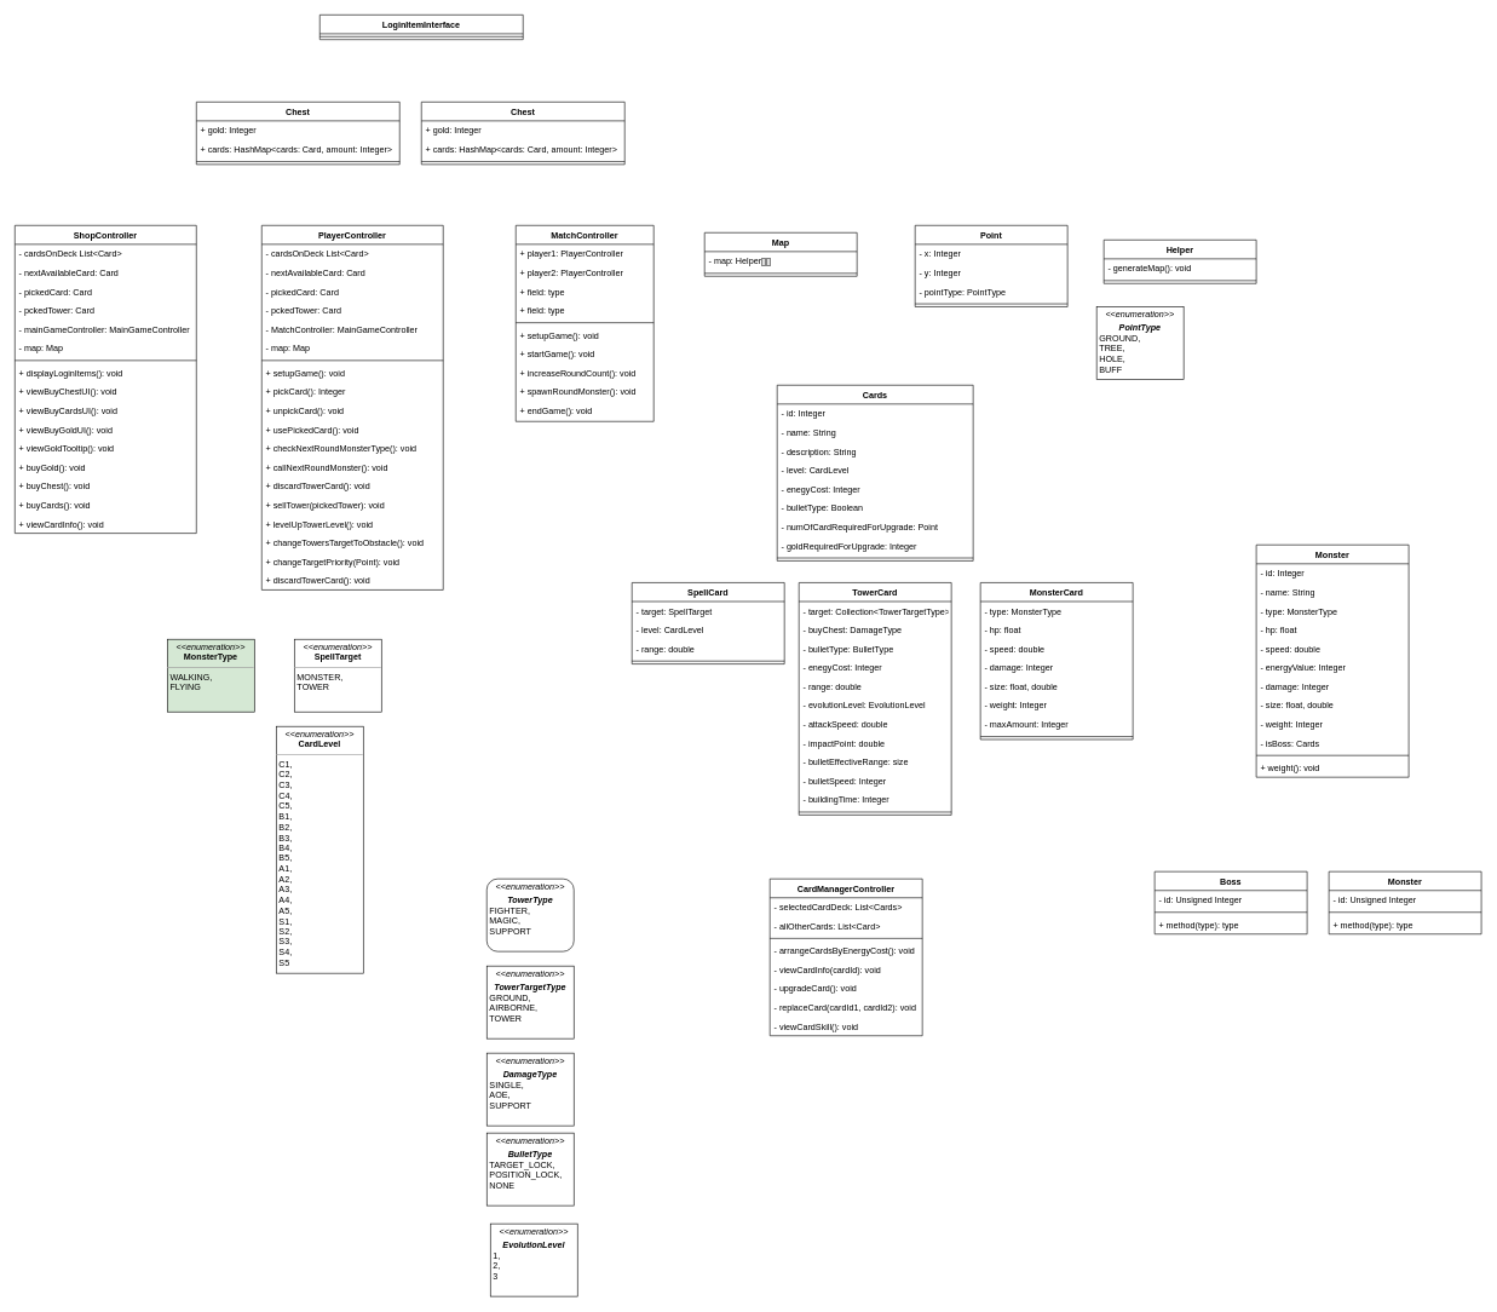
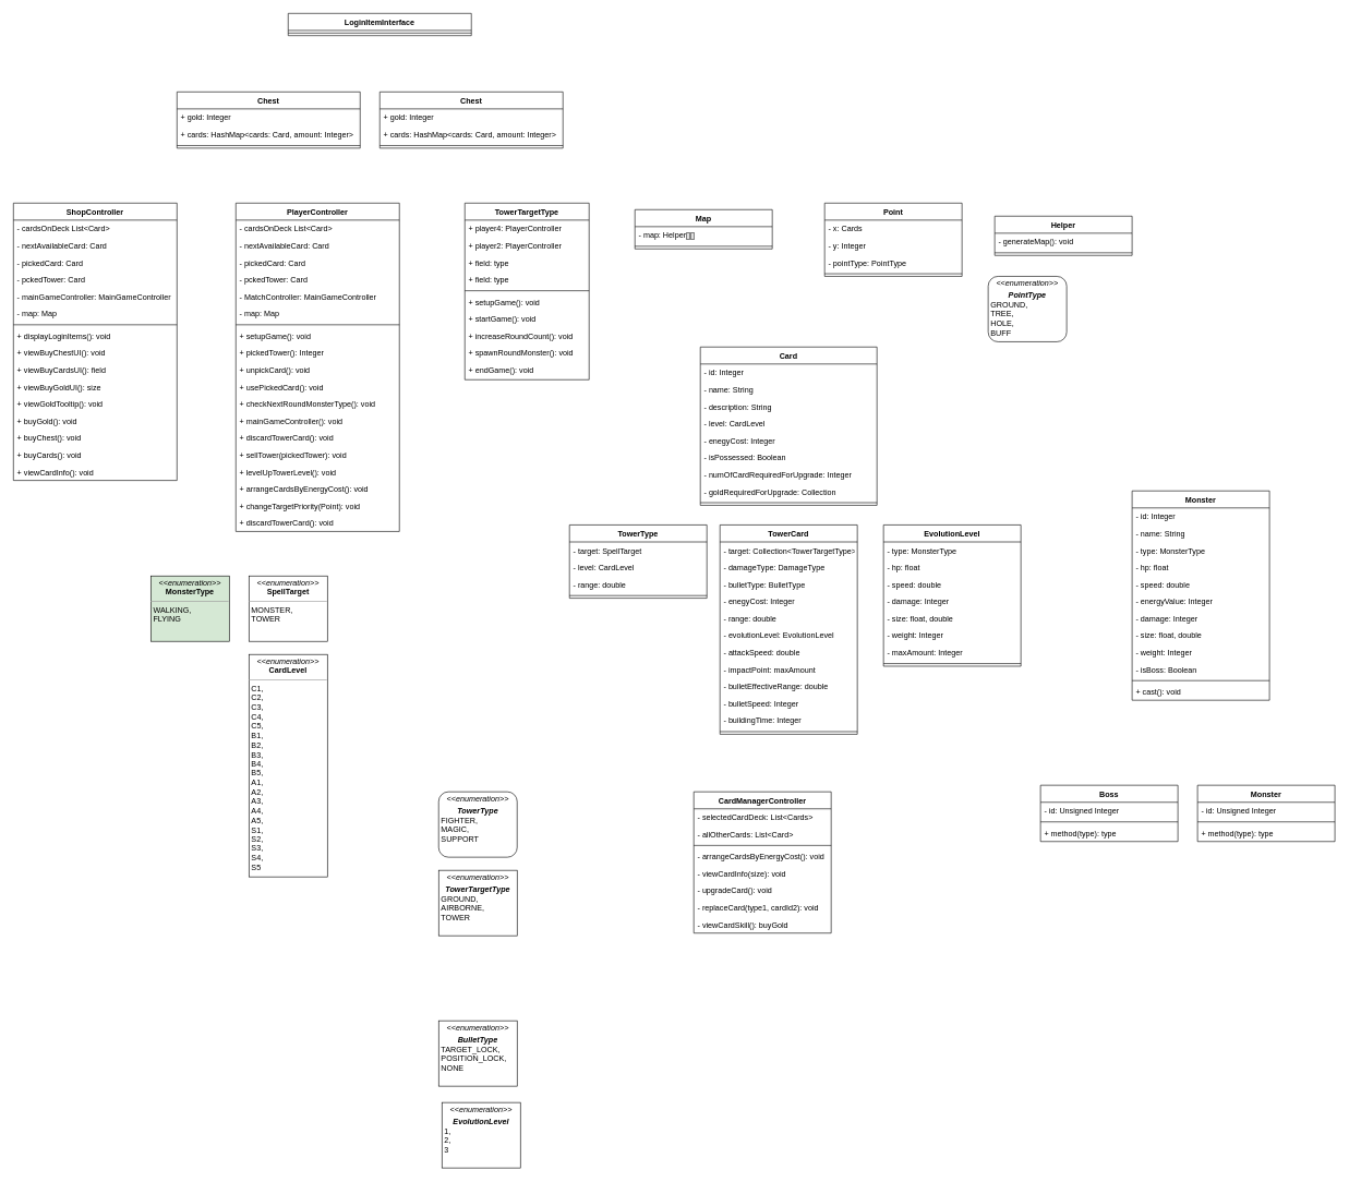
- <mxCell id="45" value="MatchController" style="swimlane;fontStyle=1;align=center;verticalAlign=top;childLayout=stackLayout;horizontal=1;startSize=26;horizontalStack=0;resizeParent=1;resizeParentMax=0;resizeLast=0;collapsible=1;marginBottom=0;" vertex="1" parent="1"><mxGeometry x="710" y="310" width="190" height="270" as="geometry" /></mxCell>
+ <mxCell id="45" value="TowerTargetType" style="swimlane;fontStyle=1;align=center;verticalAlign=top;childLayout=stackLayout;horizontal=1;startSize=26;horizontalStack=0;resizeParent=1;resizeParentMax=0;resizeLast=0;collapsible=1;marginBottom=0;" vertex="1" parent="1"><mxGeometry x="710" y="310" width="190" height="270" as="geometry" /></mxCell>
- <mxCell id="46" value="+ player1: PlayerController" style="text;strokeColor=none;fillColor=none;align=left;verticalAlign=top;spacingLeft=4;spacingRight=4;overflow=hidden;rotatable=0;points=[[0,0.5],[1,0.5]];portConstraint=eastwest;" vertex="1" parent="45"><mxGeometry y="26" width="190" height="26" as="geometry" /></mxCell>
+ <mxCell id="46" value="+ player4: PlayerController" style="text;strokeColor=none;fillColor=none;align=left;verticalAlign=top;spacingLeft=4;spacingRight=4;overflow=hidden;rotatable=0;points=[[0,0.5],[1,0.5]];portConstraint=eastwest;" vertex="1" parent="45"><mxGeometry y="26" width="190" height="26" as="geometry" /></mxCell>
- <mxCell id="103" value="- x: Integer" style="text;strokeColor=none;fillColor=none;align=left;verticalAlign=top;spacingLeft=4;spacingRight=4;overflow=hidden;rotatable=0;points=[[0,0.5],[1,0.5]];portConstraint=eastwest;" vertex="1" parent="102"><mxGeometry y="26" width="210" height="26" as="geometry" /></mxCell>
+ <mxCell id="103" value="- x: Cards" style="text;strokeColor=none;fillColor=none;align=left;verticalAlign=top;spacingLeft=4;spacingRight=4;overflow=hidden;rotatable=0;points=[[0,0.5],[1,0.5]];portConstraint=eastwest;" vertex="1" parent="102"><mxGeometry y="26" width="210" height="26" as="geometry" /></mxCell>
- <mxCell id="110" value="&lt;p style=&quot;margin:0px;margin-top:4px;text-align:center;&quot;&gt;&lt;i&gt;&amp;lt;&amp;lt;enumeration&amp;gt;&amp;gt;&lt;/i&gt;&lt;br&gt;&lt;/p&gt;&lt;p style=&quot;margin:0px;margin-top:4px;text-align:center;&quot;&gt;&lt;b&gt;&lt;i&gt;PointType&lt;/i&gt;&lt;/b&gt;&lt;/p&gt;&lt;p style=&quot;margin:0px;margin-left:4px;&quot;&gt;GROUND,&lt;/p&gt;&lt;p style=&quot;margin:0px;margin-left:4px;&quot;&gt;TREE,&lt;/p&gt;&lt;p style=&quot;margin:0px;margin-left:4px;&quot;&gt;HOLE,&amp;nbsp;&lt;/p&gt;&lt;p style=&quot;margin:0px;margin-left:4px;&quot;&gt;BUFF&lt;/p&gt;" style="verticalAlign=top;align=left;overflow=fill;fontSize=12;fontFamily=Helvetica;html=1;" vertex="1" parent="1"><mxGeometry x="1510" y="422" width="120" height="100" as="geometry" /></mxCell>
+ <mxCell id="110" value="&lt;p style=&quot;margin:0px;margin-top:4px;text-align:center;&quot;&gt;&lt;i&gt;&amp;lt;&amp;lt;enumeration&amp;gt;&amp;gt;&lt;/i&gt;&lt;br&gt;&lt;/p&gt;&lt;p style=&quot;margin:0px;margin-top:4px;text-align:center;&quot;&gt;&lt;b&gt;&lt;i&gt;PointType&lt;/i&gt;&lt;/b&gt;&lt;/p&gt;&lt;p style=&quot;margin:0px;margin-left:4px;&quot;&gt;GROUND,&lt;/p&gt;&lt;p style=&quot;margin:0px;margin-left:4px;&quot;&gt;TREE,&lt;/p&gt;&lt;p style=&quot;margin:0px;margin-left:4px;&quot;&gt;HOLE,&amp;nbsp;&lt;/p&gt;&lt;p style=&quot;margin:0px;margin-left:4px;&quot;&gt;BUFF&lt;/p&gt;" style="verticalAlign=top;align=left;overflow=fill;fontSize=12;fontFamily=Helvetica;html=1;rounded=1;" vertex="1" parent="1"><mxGeometry x="1510" y="422" width="120" height="100" as="geometry" /></mxCell>
- <mxCell id="65" value="+ pickCard(): Integer" style="text;strokeColor=none;fillColor=none;align=left;verticalAlign=top;spacingLeft=4;spacingRight=4;overflow=hidden;rotatable=0;points=[[0,0.5],[1,0.5]];portConstraint=eastwest;" vertex="1" parent="56"><mxGeometry y="216" width="250" height="26" as="geometry" /></mxCell>
+ <mxCell id="65" value="+ pickedTower(): Integer" style="text;strokeColor=none;fillColor=none;align=left;verticalAlign=top;spacingLeft=4;spacingRight=4;overflow=hidden;rotatable=0;points=[[0,0.5],[1,0.5]];portConstraint=eastwest;" vertex="1" parent="56"><mxGeometry y="216" width="250" height="26" as="geometry" /></mxCell>
- <mxCell id="89" value="Cards" style="swimlane;fontStyle=1;align=center;verticalAlign=top;childLayout=stackLayout;horizontal=1;startSize=26;horizontalStack=0;resizeParent=1;resizeParentMax=0;resizeLast=0;collapsible=1;marginBottom=0;" vertex="1" parent="1"><mxGeometry x="1070" y="530" width="270" height="242" as="geometry" /></mxCell>
+ <mxCell id="89" value="Card" style="swimlane;fontStyle=1;align=center;verticalAlign=top;childLayout=stackLayout;horizontal=1;startSize=26;horizontalStack=0;resizeParent=1;resizeParentMax=0;resizeLast=0;collapsible=1;marginBottom=0;" vertex="1" parent="1"><mxGeometry x="1070" y="530" width="270" height="242" as="geometry" /></mxCell>
- <mxCell id="130" value="+ viewBuyCardsUI(): void" style="text;strokeColor=none;fillColor=none;align=left;verticalAlign=top;spacingLeft=4;spacingRight=4;overflow=hidden;rotatable=0;points=[[0,0.5],[1,0.5]];portConstraint=eastwest;" vertex="1" parent="120"><mxGeometry y="242" width="250" height="26" as="geometry" /></mxCell>
+ <mxCell id="130" value="+ viewBuyCardsUI(): field" style="text;strokeColor=none;fillColor=none;align=left;verticalAlign=top;spacingLeft=4;spacingRight=4;overflow=hidden;rotatable=0;points=[[0,0.5],[1,0.5]];portConstraint=eastwest;" vertex="1" parent="120"><mxGeometry y="242" width="250" height="26" as="geometry" /></mxCell>
- <mxCell id="131" value="+ viewBuyGoldUI(): void" style="text;strokeColor=none;fillColor=none;align=left;verticalAlign=top;spacingLeft=4;spacingRight=4;overflow=hidden;rotatable=0;points=[[0,0.5],[1,0.5]];portConstraint=eastwest;" vertex="1" parent="120"><mxGeometry y="268" width="250" height="26" as="geometry" /></mxCell>
+ <mxCell id="131" value="+ viewBuyGoldUI(): size" style="text;strokeColor=none;fillColor=none;align=left;verticalAlign=top;spacingLeft=4;spacingRight=4;overflow=hidden;rotatable=0;points=[[0,0.5],[1,0.5]];portConstraint=eastwest;" vertex="1" parent="120"><mxGeometry y="268" width="250" height="26" as="geometry" /></mxCell>
- <mxCell id="69" value="+ callNextRoundMonster(): void" style="text;strokeColor=none;fillColor=none;align=left;verticalAlign=top;spacingLeft=4;spacingRight=4;overflow=hidden;rotatable=0;points=[[0,0.5],[1,0.5]];portConstraint=eastwest;" vertex="1" parent="56"><mxGeometry y="320" width="250" height="26" as="geometry" /></mxCell>
+ <mxCell id="69" value="+ mainGameController(): void" style="text;strokeColor=none;fillColor=none;align=left;verticalAlign=top;spacingLeft=4;spacingRight=4;overflow=hidden;rotatable=0;points=[[0,0.5],[1,0.5]];portConstraint=eastwest;" vertex="1" parent="56"><mxGeometry y="320" width="250" height="26" as="geometry" /></mxCell>
- <mxCell id="95" value="- bulletType: Boolean" style="text;strokeColor=none;fillColor=none;align=left;verticalAlign=top;spacingLeft=4;spacingRight=4;overflow=hidden;rotatable=0;points=[[0,0.5],[1,0.5]];portConstraint=eastwest;labelBackgroundColor=default;" vertex="1" parent="89"><mxGeometry y="156" width="270" height="26" as="geometry" /></mxCell>
+ <mxCell id="95" value="- isPossessed: Boolean" style="text;strokeColor=none;fillColor=none;align=left;verticalAlign=top;spacingLeft=4;spacingRight=4;overflow=hidden;rotatable=0;points=[[0,0.5],[1,0.5]];portConstraint=eastwest;labelBackgroundColor=default;" vertex="1" parent="89"><mxGeometry y="156" width="270" height="26" as="geometry" /></mxCell>
- <mxCell id="96" value="- numOfCardRequiredForUpgrade: Point" style="text;strokeColor=none;fillColor=none;align=left;verticalAlign=top;spacingLeft=4;spacingRight=4;overflow=hidden;rotatable=0;points=[[0,0.5],[1,0.5]];portConstraint=eastwest;labelBackgroundColor=default;" vertex="1" parent="89"><mxGeometry y="182" width="270" height="26" as="geometry" /></mxCell>
+ <mxCell id="96" value="- numOfCardRequiredForUpgrade: Integer" style="text;strokeColor=none;fillColor=none;align=left;verticalAlign=top;spacingLeft=4;spacingRight=4;overflow=hidden;rotatable=0;points=[[0,0.5],[1,0.5]];portConstraint=eastwest;labelBackgroundColor=default;" vertex="1" parent="89"><mxGeometry y="182" width="270" height="26" as="geometry" /></mxCell>
- <mxCell id="73" value="+ changeTowersTargetToObstacle(): void" style="text;strokeColor=none;fillColor=none;align=left;verticalAlign=top;spacingLeft=4;spacingRight=4;overflow=hidden;rotatable=0;points=[[0,0.5],[1,0.5]];portConstraint=eastwest;" vertex="1" parent="56"><mxGeometry y="424" width="250" height="26" as="geometry" /></mxCell>
+ <mxCell id="73" value="+ arrangeCardsByEnergyCost(): void" style="text;strokeColor=none;fillColor=none;align=left;verticalAlign=top;spacingLeft=4;spacingRight=4;overflow=hidden;rotatable=0;points=[[0,0.5],[1,0.5]];portConstraint=eastwest;" vertex="1" parent="56"><mxGeometry y="424" width="250" height="26" as="geometry" /></mxCell>
- <mxCell id="97" value="- goldRequiredForUpgrade: Integer" style="text;strokeColor=none;fillColor=none;align=left;verticalAlign=top;spacingLeft=4;spacingRight=4;overflow=hidden;rotatable=0;points=[[0,0.5],[1,0.5]];portConstraint=eastwest;labelBackgroundColor=default;" vertex="1" parent="89"><mxGeometry y="208" width="270" height="26" as="geometry" /></mxCell>
+ <mxCell id="97" value="- goldRequiredForUpgrade: Collection" style="text;strokeColor=none;fillColor=none;align=left;verticalAlign=top;spacingLeft=4;spacingRight=4;overflow=hidden;rotatable=0;points=[[0,0.5],[1,0.5]];portConstraint=eastwest;labelBackgroundColor=default;" vertex="1" parent="89"><mxGeometry y="208" width="270" height="26" as="geometry" /></mxCell>
- <mxCell id="21" value="SpellCard" style="swimlane;fontStyle=1;align=center;verticalAlign=top;childLayout=stackLayout;horizontal=1;startSize=26;horizontalStack=0;resizeParent=1;resizeParentMax=0;resizeLast=0;collapsible=1;marginBottom=0;" vertex="1" parent="1"><mxGeometry x="870" y="802" width="210" height="112" as="geometry" /></mxCell>
+ <mxCell id="21" value="TowerType" style="swimlane;fontStyle=1;align=center;verticalAlign=top;childLayout=stackLayout;horizontal=1;startSize=26;horizontalStack=0;resizeParent=1;resizeParentMax=0;resizeLast=0;collapsible=1;marginBottom=0;" vertex="1" parent="1"><mxGeometry x="870" y="802" width="210" height="112" as="geometry" /></mxCell>
- <mxCell id="2" value="MonsterCard" style="swimlane;fontStyle=1;align=center;verticalAlign=top;childLayout=stackLayout;horizontal=1;startSize=26;horizontalStack=0;resizeParent=1;resizeParentMax=0;resizeLast=0;collapsible=1;marginBottom=0;" parent="1" vertex="1"><mxGeometry x="1350" y="802" width="210" height="216" as="geometry" /></mxCell>
+ <mxCell id="2" value="EvolutionLevel" style="swimlane;fontStyle=1;align=center;verticalAlign=top;childLayout=stackLayout;horizontal=1;startSize=26;horizontalStack=0;resizeParent=1;resizeParentMax=0;resizeLast=0;collapsible=1;marginBottom=0;" parent="1" vertex="1"><mxGeometry x="1350" y="802" width="210" height="216" as="geometry" /></mxCell>
- <mxCell id="29" value="- buyChest: DamageType" style="text;strokeColor=none;fillColor=none;align=left;verticalAlign=top;spacingLeft=4;spacingRight=4;overflow=hidden;rotatable=0;points=[[0,0.5],[1,0.5]];portConstraint=eastwest;" vertex="1" parent="27"><mxGeometry y="52" width="210" height="26" as="geometry" /></mxCell>
+ <mxCell id="29" value="- damageType: DamageType" style="text;strokeColor=none;fillColor=none;align=left;verticalAlign=top;spacingLeft=4;spacingRight=4;overflow=hidden;rotatable=0;points=[[0,0.5],[1,0.5]];portConstraint=eastwest;" vertex="1" parent="27"><mxGeometry y="52" width="210" height="26" as="geometry" /></mxCell>
- <mxCell id="20" value="&lt;p style=&quot;margin:0px;margin-top:4px;text-align:center;&quot;&gt;&lt;i&gt;&amp;lt;&amp;lt;enumeration&amp;gt;&amp;gt;&lt;/i&gt;&lt;br&gt;&lt;b&gt;SpellTarget&lt;/b&gt;&lt;/p&gt;&lt;hr size=&quot;1&quot;&gt;&lt;p style=&quot;margin:0px;margin-left:4px;&quot;&gt;MONSTER,&lt;/p&gt;&lt;p style=&quot;margin:0px;margin-left:4px;&quot;&gt;TOWER&lt;/p&gt;" style="verticalAlign=top;align=left;overflow=fill;fontSize=12;fontFamily=Helvetica;html=1;" vertex="1" parent="1"><mxGeometry x="405" y="880" width="120" height="100" as="geometry" /></mxCell>
+ <mxCell id="20" value="&lt;p style=&quot;margin:0px;margin-top:4px;text-align:center;&quot;&gt;&lt;i&gt;&amp;lt;&amp;lt;enumeration&amp;gt;&amp;gt;&lt;/i&gt;&lt;br&gt;&lt;b&gt;SpellTarget&lt;/b&gt;&lt;/p&gt;&lt;hr size=&quot;1&quot;&gt;&lt;p style=&quot;margin:0px;margin-left:4px;&quot;&gt;MONSTER,&lt;/p&gt;&lt;p style=&quot;margin:0px;margin-left:4px;&quot;&gt;TOWER&lt;/p&gt;" style="verticalAlign=top;align=left;overflow=fill;fontSize=12;fontFamily=Helvetica;html=1;" vertex="1" parent="1"><mxGeometry x="380" y="880" width="120" height="100" as="geometry" /></mxCell>
- <mxCell id="35" value="- impactPoint: double" style="text;strokeColor=none;fillColor=none;align=left;verticalAlign=top;spacingLeft=4;spacingRight=4;overflow=hidden;rotatable=0;points=[[0,0.5],[1,0.5]];portConstraint=eastwest;labelBackgroundColor=default;" vertex="1" parent="27"><mxGeometry y="208" width="210" height="26" as="geometry" /></mxCell>
+ <mxCell id="35" value="- impactPoint: maxAmount" style="text;strokeColor=none;fillColor=none;align=left;verticalAlign=top;spacingLeft=4;spacingRight=4;overflow=hidden;rotatable=0;points=[[0,0.5],[1,0.5]];portConstraint=eastwest;labelBackgroundColor=default;" vertex="1" parent="27"><mxGeometry y="208" width="210" height="26" as="geometry" /></mxCell>
- <mxCell id="86" value="- isBoss: Cards" style="text;strokeColor=none;fillColor=none;align=left;verticalAlign=top;spacingLeft=4;spacingRight=4;overflow=hidden;rotatable=0;points=[[0,0.5],[1,0.5]];portConstraint=eastwest;" vertex="1" parent="76"><mxGeometry y="260" width="210" height="26" as="geometry" /></mxCell>
+ <mxCell id="86" value="- isBoss: Boolean" style="text;strokeColor=none;fillColor=none;align=left;verticalAlign=top;spacingLeft=4;spacingRight=4;overflow=hidden;rotatable=0;points=[[0,0.5],[1,0.5]];portConstraint=eastwest;" vertex="1" parent="76"><mxGeometry y="260" width="210" height="26" as="geometry" /></mxCell>
- <mxCell id="36" value="- bulletEffectiveRange: size" style="text;strokeColor=none;fillColor=none;align=left;verticalAlign=top;spacingLeft=4;spacingRight=4;overflow=hidden;rotatable=0;points=[[0,0.5],[1,0.5]];portConstraint=eastwest;labelBackgroundColor=default;" vertex="1" parent="27"><mxGeometry y="234" width="210" height="26" as="geometry" /></mxCell>
+ <mxCell id="36" value="- bulletEffectiveRange: double" style="text;strokeColor=none;fillColor=none;align=left;verticalAlign=top;spacingLeft=4;spacingRight=4;overflow=hidden;rotatable=0;points=[[0,0.5],[1,0.5]];portConstraint=eastwest;labelBackgroundColor=default;" vertex="1" parent="27"><mxGeometry y="234" width="210" height="26" as="geometry" /></mxCell>
- <mxCell id="88" value="+ weight(): void" style="text;strokeColor=none;fillColor=none;align=left;verticalAlign=top;spacingLeft=4;spacingRight=4;overflow=hidden;rotatable=0;points=[[0,0.5],[1,0.5]];portConstraint=eastwest;" vertex="1" parent="76"><mxGeometry y="294" width="210" height="26" as="geometry" /></mxCell>
+ <mxCell id="88" value="+ cast(): void" style="text;strokeColor=none;fillColor=none;align=left;verticalAlign=top;spacingLeft=4;spacingRight=4;overflow=hidden;rotatable=0;points=[[0,0.5],[1,0.5]];portConstraint=eastwest;" vertex="1" parent="76"><mxGeometry y="294" width="210" height="26" as="geometry" /></mxCell>
- <mxCell id="116" value="- viewCardInfo(cardId): void" style="text;strokeColor=none;fillColor=none;align=left;verticalAlign=top;spacingLeft=4;spacingRight=4;overflow=hidden;rotatable=0;points=[[0,0.5],[1,0.5]];portConstraint=eastwest;" vertex="1" parent="111"><mxGeometry y="112" width="210" height="26" as="geometry" /></mxCell>
+ <mxCell id="116" value="- viewCardInfo(size): void" style="text;strokeColor=none;fillColor=none;align=left;verticalAlign=top;spacingLeft=4;spacingRight=4;overflow=hidden;rotatable=0;points=[[0,0.5],[1,0.5]];portConstraint=eastwest;" vertex="1" parent="111"><mxGeometry y="112" width="210" height="26" as="geometry" /></mxCell>
- <mxCell id="118" value="- replaceCard(cardId1, cardId2): void" style="text;strokeColor=none;fillColor=none;align=left;verticalAlign=top;spacingLeft=4;spacingRight=4;overflow=hidden;rotatable=0;points=[[0,0.5],[1,0.5]];portConstraint=eastwest;" vertex="1" parent="111"><mxGeometry y="164" width="210" height="26" as="geometry" /></mxCell>
+ <mxCell id="118" value="- replaceCard(type1, cardId2): void" style="text;strokeColor=none;fillColor=none;align=left;verticalAlign=top;spacingLeft=4;spacingRight=4;overflow=hidden;rotatable=0;points=[[0,0.5],[1,0.5]];portConstraint=eastwest;" vertex="1" parent="111"><mxGeometry y="164" width="210" height="26" as="geometry" /></mxCell>
- <mxCell id="119" value="- viewCardSkill(): void" style="text;strokeColor=none;fillColor=none;align=left;verticalAlign=top;spacingLeft=4;spacingRight=4;overflow=hidden;rotatable=0;points=[[0,0.5],[1,0.5]];portConstraint=eastwest;" vertex="1" parent="111"><mxGeometry y="190" width="210" height="26" as="geometry" /></mxCell>
+ <mxCell id="119" value="- viewCardSkill(): buyGold" style="text;strokeColor=none;fillColor=none;align=left;verticalAlign=top;spacingLeft=4;spacingRight=4;overflow=hidden;rotatable=0;points=[[0,0.5],[1,0.5]];portConstraint=eastwest;" vertex="1" parent="111"><mxGeometry y="190" width="210" height="26" as="geometry" /></mxCell>
- <mxCell id="42" value="&lt;p style=&quot;margin:0px;margin-top:4px;text-align:center;&quot;&gt;&lt;i&gt;&amp;lt;&amp;lt;enumeration&amp;gt;&amp;gt;&lt;/i&gt;&lt;br&gt;&lt;/p&gt;&lt;p style=&quot;margin:0px;margin-top:4px;text-align:center;&quot;&gt;&lt;b&gt;&lt;i&gt;DamageType&lt;/i&gt;&lt;/b&gt;&lt;/p&gt;&lt;p style=&quot;margin:0px;margin-left:4px;&quot;&gt;SINGLE,&lt;/p&gt;&lt;p style=&quot;margin:0px;margin-left:4px;&quot;&gt;AOE,&lt;/p&gt;&lt;p style=&quot;margin:0px;margin-left:4px;&quot;&gt;SUPPORT&lt;/p&gt;" style="verticalAlign=top;align=left;overflow=fill;fontSize=12;fontFamily=Helvetica;html=1;" vertex="1" parent="1"><mxGeometry x="670" y="1450" width="120" height="100" as="geometry" /></mxCell>
